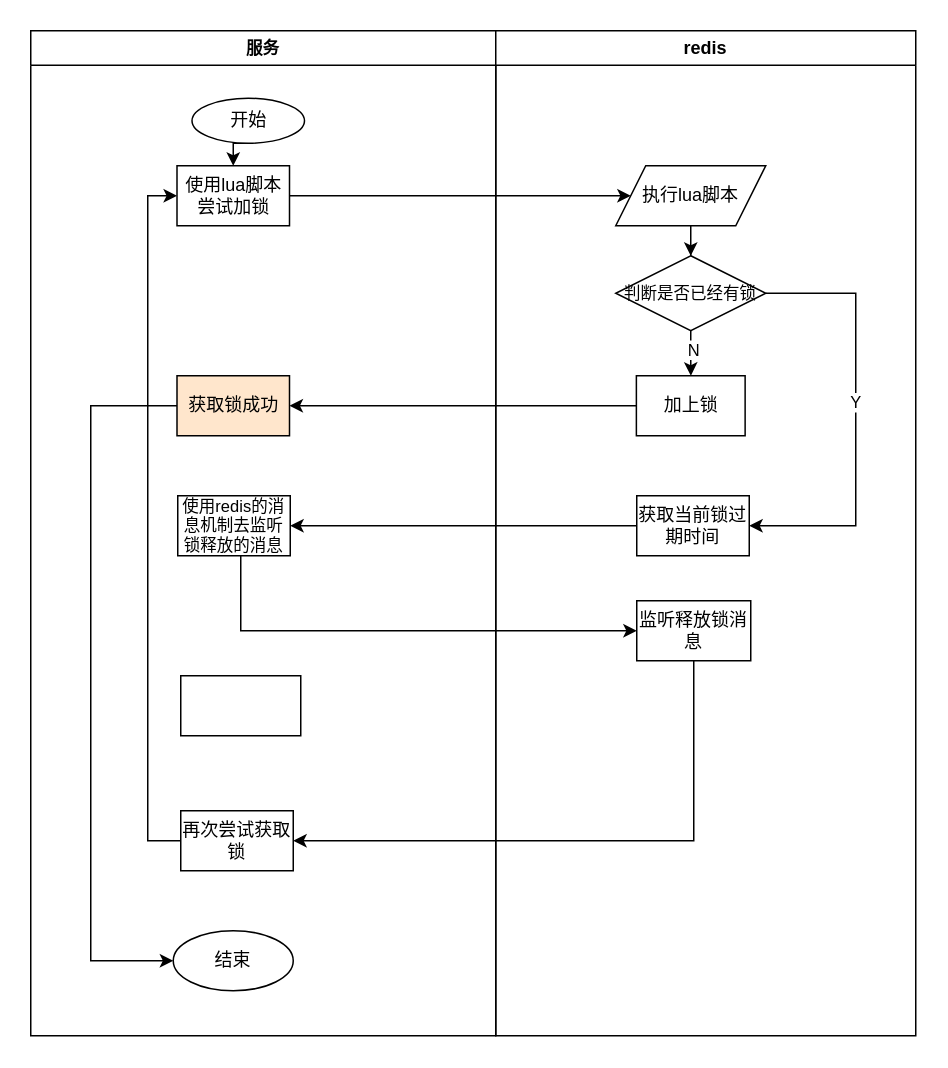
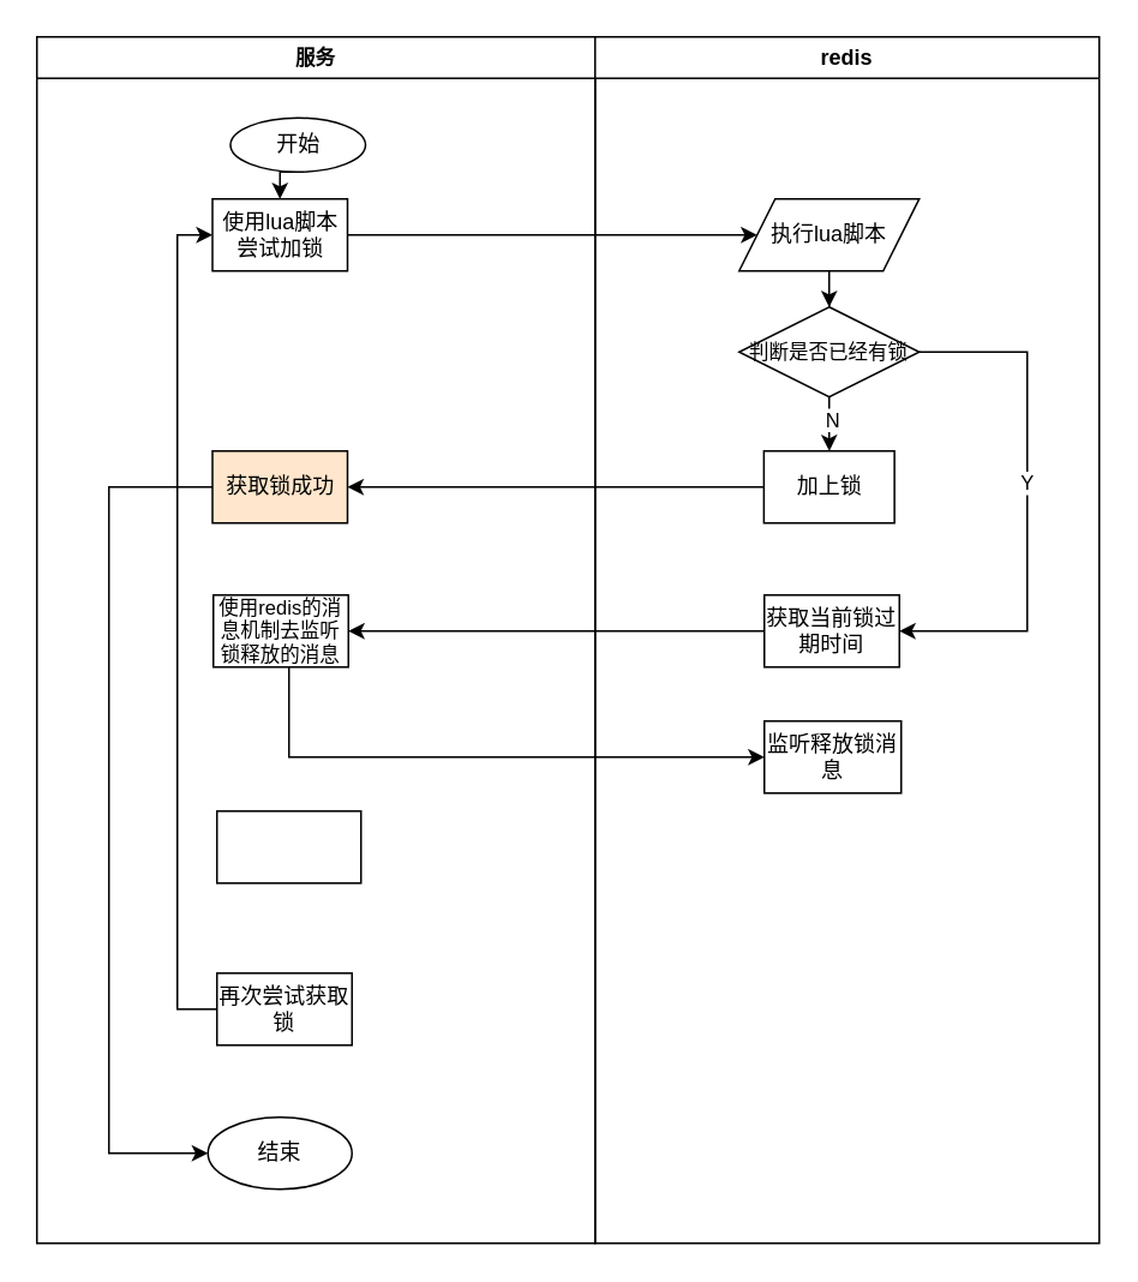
- <mxCell id="28" style="edgeStyle=orthogonalEdgeStyle;rounded=0;orthogonalLoop=1;jettySize=auto;html=1;entryX=1;entryY=0.5;entryDx=0;entryDy=0;" edge="1" parent="1" source="23" target="11"><mxGeometry relative="1" as="geometry"><Array as="points"><mxPoint x="462" y="560" /></Array></mxGeometry></mxCell>
